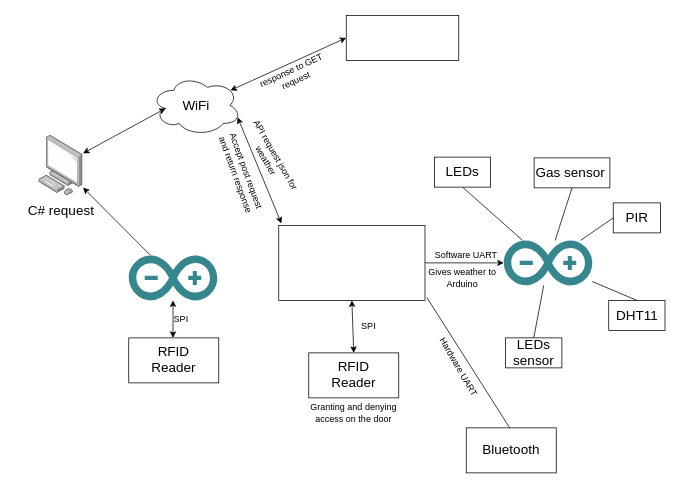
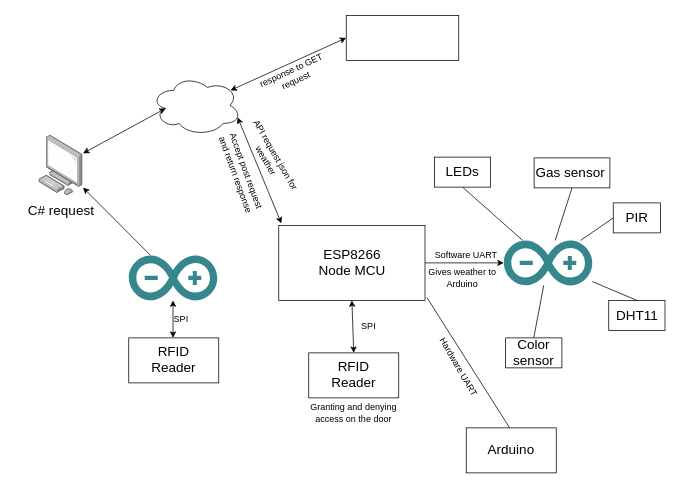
- <mxCell id="3" value="&lt;font style=&quot;font-size: 18px&quot;&gt;WiFi&lt;/font&gt;" style="text;html=1;strokeColor=none;fillColor=none;align=center;verticalAlign=middle;whiteSpace=wrap;rounded=0;" vertex="1" parent="1"><mxGeometry x="241" y="130" width="40" height="20" as="geometry" /></mxCell>
+ <mxCell id="17" value="&lt;font style=&quot;font-size: 18px&quot;&gt;ESP8266 Node MCU&lt;/font&gt;" style="text;html=1;strokeColor=none;fillColor=none;align=center;verticalAlign=middle;whiteSpace=wrap;rounded=0;" vertex="1" parent="1"><mxGeometry x="418.5" y="340" width="100" height="20" as="geometry" /></mxCell>
- <mxCell id="40" value="&lt;font style=&quot;font-size: 18px&quot;&gt;LEDs sensor&lt;/font&gt;" style="text;html=1;strokeColor=none;fillColor=none;align=center;verticalAlign=middle;whiteSpace=wrap;rounded=0;" vertex="1" parent="1"><mxGeometry x="661" y="460" width="100" height="20" as="geometry" /></mxCell>
+ <mxCell id="40" value="&lt;font style=&quot;font-size: 18px&quot;&gt;Color sensor&lt;/font&gt;" style="text;html=1;strokeColor=none;fillColor=none;align=center;verticalAlign=middle;whiteSpace=wrap;rounded=0;" vertex="1" parent="1"><mxGeometry x="661" y="460" width="100" height="20" as="geometry" /></mxCell>
- <mxCell id="47" value="&lt;font style=&quot;font-size: 18px&quot;&gt;Bluetooth&lt;/font&gt;" style="text;html=1;strokeColor=none;fillColor=none;align=center;verticalAlign=middle;whiteSpace=wrap;rounded=0;" vertex="1" parent="1"><mxGeometry x="631" y="589" width="100" height="20" as="geometry" /></mxCell>
+ <mxCell id="47" value="&lt;font style=&quot;font-size: 18px&quot;&gt;Arduino&lt;/font&gt;" style="text;html=1;strokeColor=none;fillColor=none;align=center;verticalAlign=middle;whiteSpace=wrap;rounded=0;" vertex="1" parent="1"><mxGeometry x="631" y="589" width="100" height="20" as="geometry" /></mxCell>
